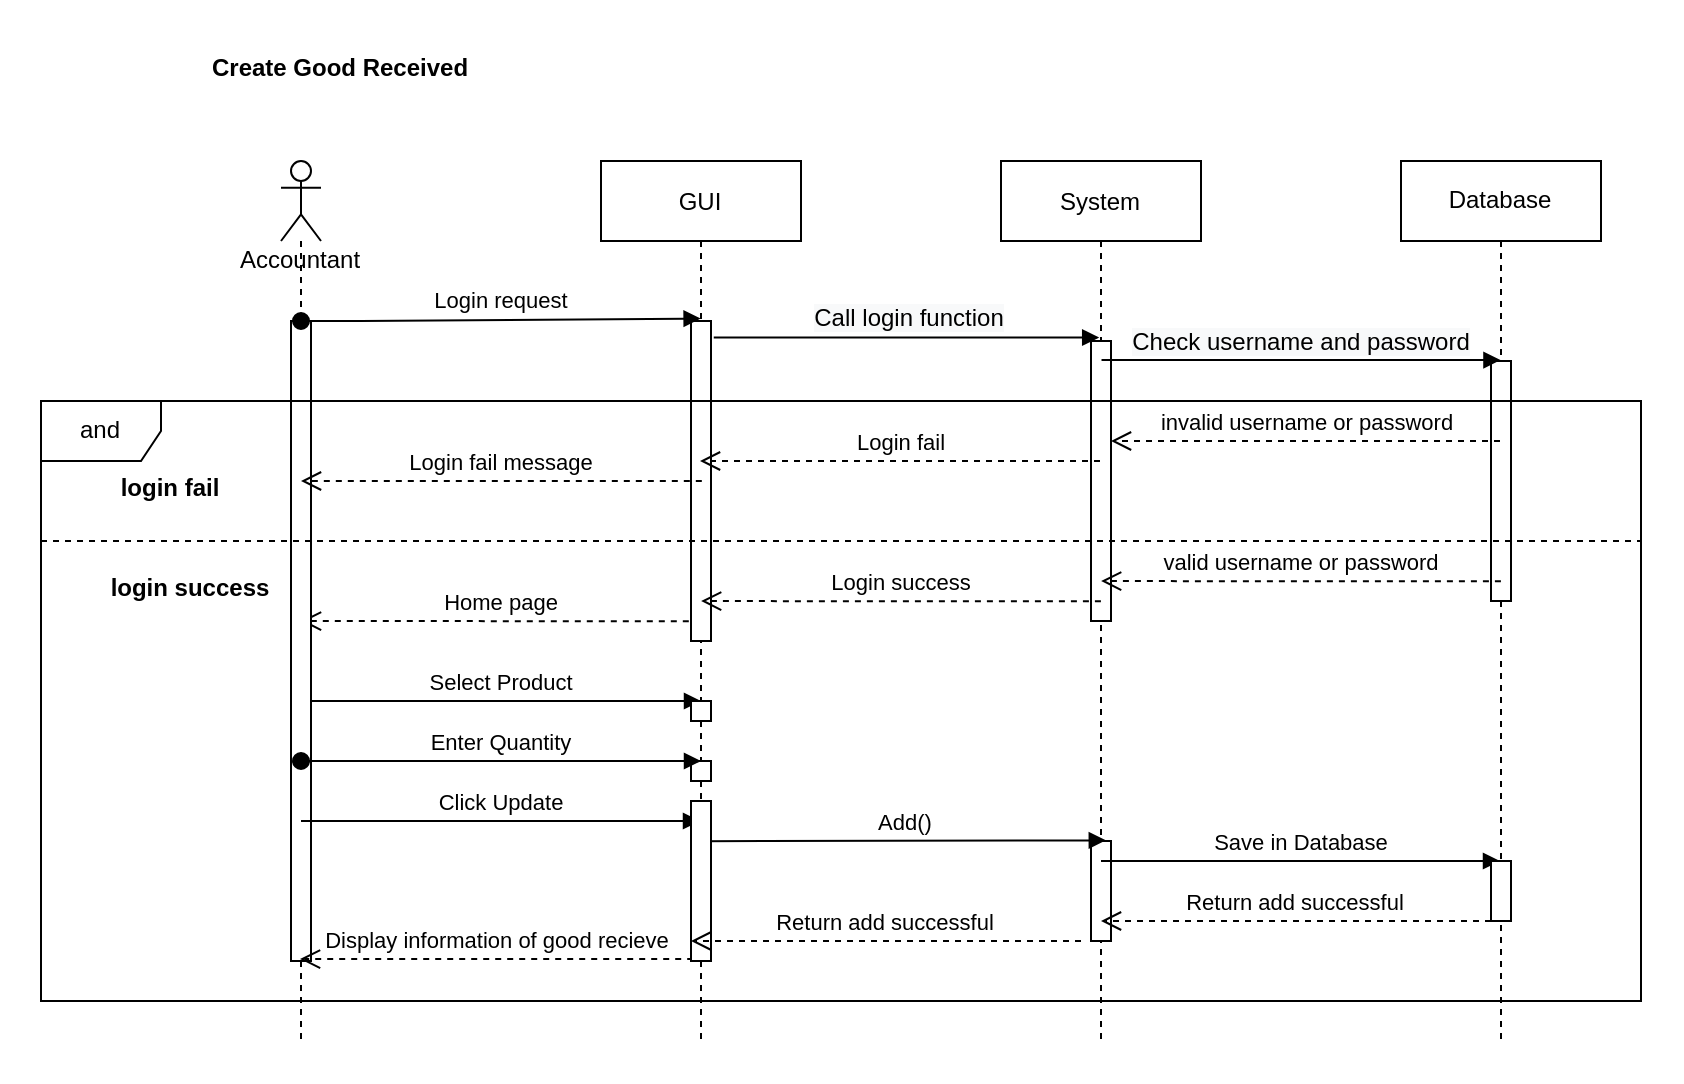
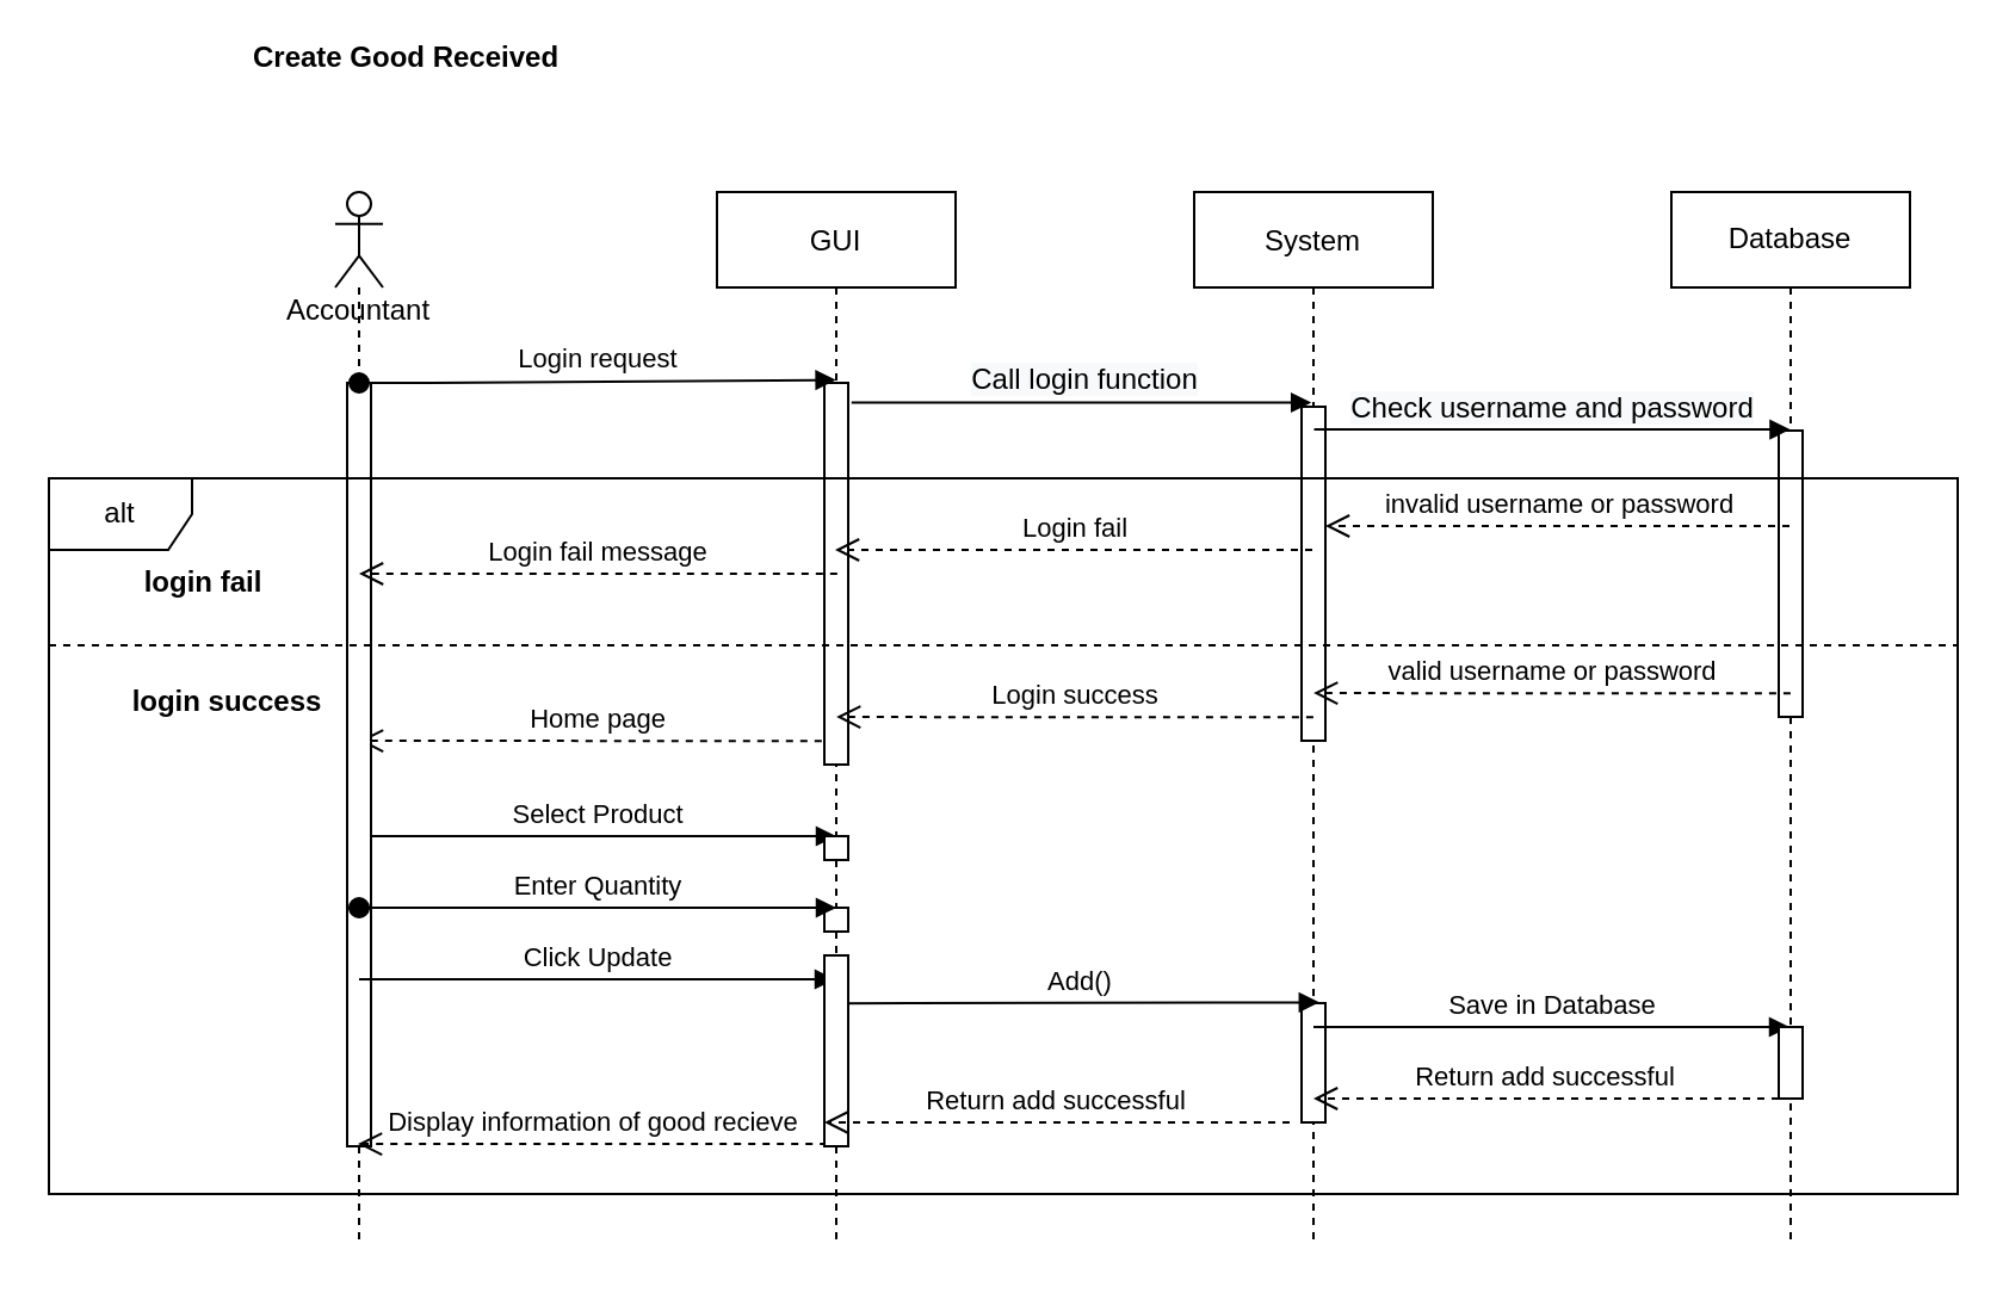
- <mxCell id="28" value="Create Good Received" style="text;align=center;fontStyle=1;verticalAlign=middle;spacingLeft=3;spacingRight=3;strokeColor=none;rotatable=0;points=[[0,0.5],[1,0.5]];portConstraint=eastwest;" parent="1" vertex="1"><mxGeometry x="75" y="20" width="190" height="26" as="geometry" /></mxCell>
+ <mxCell id="28" value="Create Good Received" style="text;align=center;fontStyle=1;verticalAlign=middle;spacingLeft=3;spacingRight=3;strokeColor=none;rotatable=0;points=[[0,0.5],[1,0.5]];portConstraint=eastwest;" parent="1" vertex="1"><mxGeometry x="75" y="10" width="190" height="26" as="geometry" /></mxCell>
- <mxCell id="37" value="and" style="shape=umlFrame;whiteSpace=wrap;html=1;" vertex="1" parent="1"><mxGeometry x="20" y="200" width="800" height="300" as="geometry" /></mxCell>
+ <mxCell id="37" value="alt" style="shape=umlFrame;whiteSpace=wrap;html=1;" vertex="1" parent="1"><mxGeometry x="20" y="200" width="800" height="300" as="geometry" /></mxCell>
